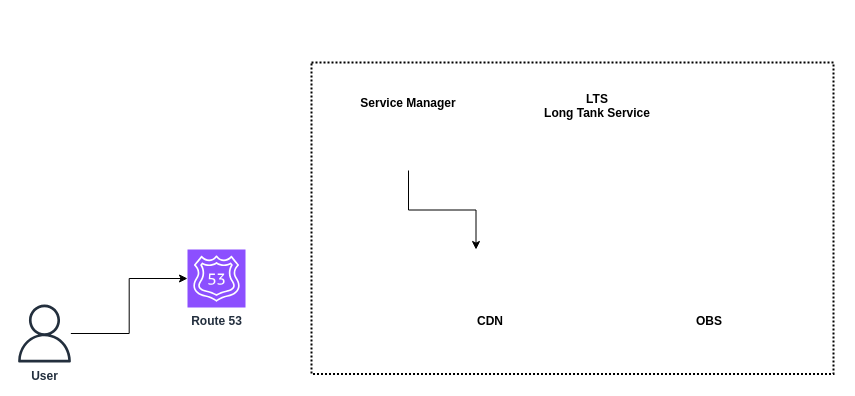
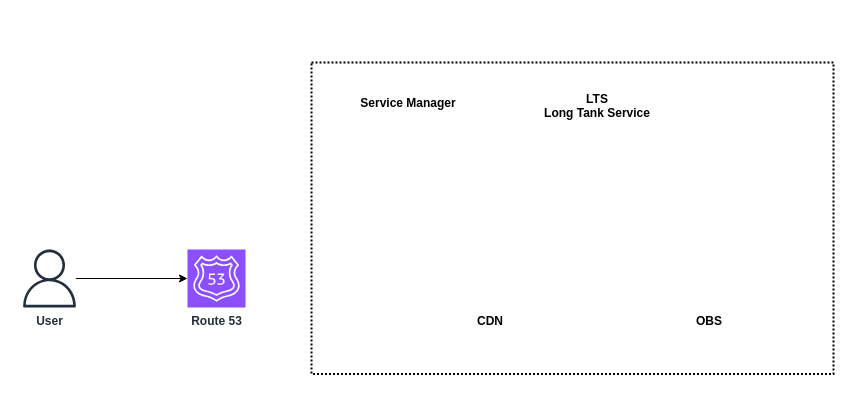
- <mxCell id="5" style="edgeStyle=orthogonalEdgeStyle;rounded=0;orthogonalLoop=1;jettySize=auto;html=1;entryX=0.25;entryY=0;entryDx=0;entryDy=0;exitX=0.5;exitY=1;exitDx=0;exitDy=0;" edge="1" parent="1" source="6" target="4"><mxGeometry relative="1" as="geometry" /></mxCell>
- <mxCell id="3" value="User" style="sketch=0;outlineConnect=0;fontColor=#232F3E;gradientColor=none;fillColor=#232F3D;strokeColor=none;dashed=0;verticalLabelPosition=bottom;verticalAlign=top;align=center;html=1;fontSize=12;fontStyle=1;aspect=fixed;pointerEvents=1;shape=mxgraph.aws4.user;" vertex="1" parent="1"><mxGeometry x="15" y="304" width="58" height="58" as="geometry" /></mxCell>
+ <mxCell id="3" value="User" style="sketch=0;outlineConnect=0;fontColor=#232F3E;gradientColor=none;fillColor=#232F3D;strokeColor=none;dashed=0;verticalLabelPosition=bottom;verticalAlign=top;align=center;html=1;fontSize=12;fontStyle=1;aspect=fixed;pointerEvents=1;shape=mxgraph.aws4.user;" vertex="1" parent="1"><mxGeometry x="20" y="249" width="58" height="58" as="geometry" /></mxCell>
